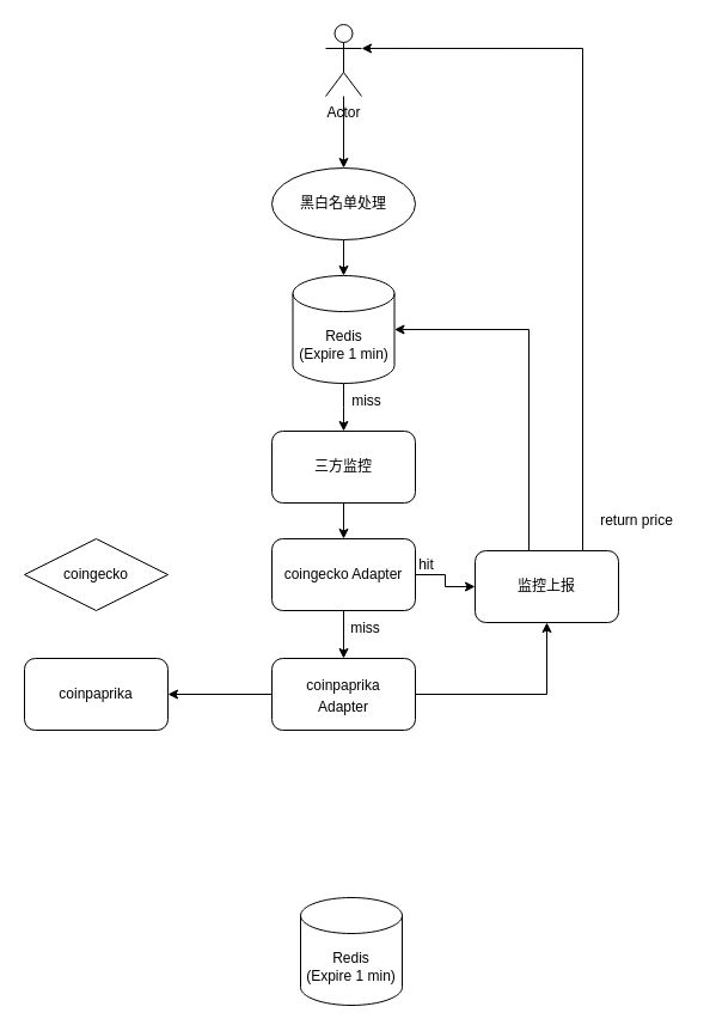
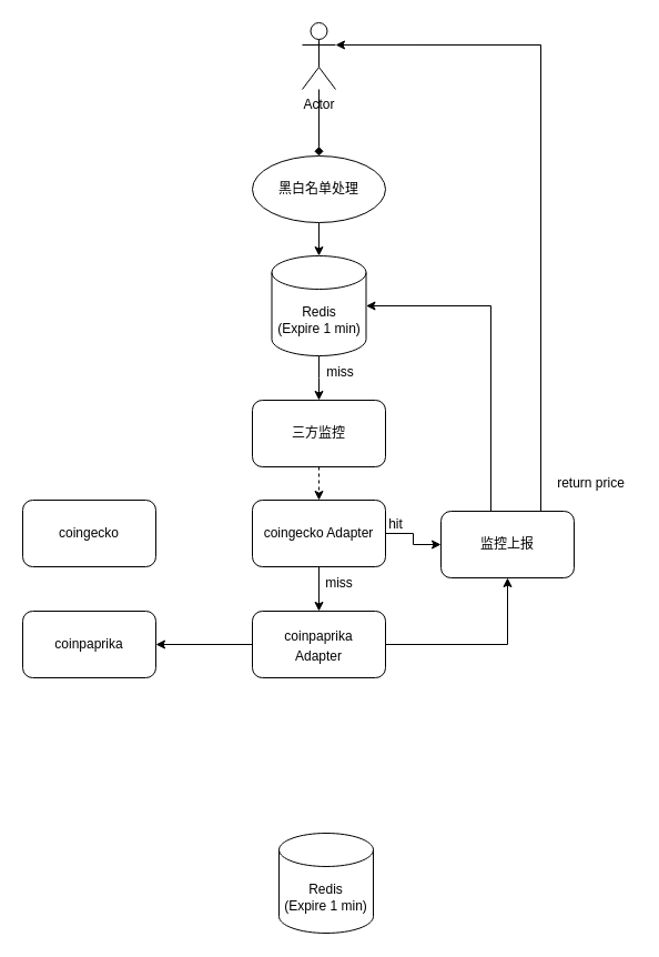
- <mxCell id="17" style="edgeStyle=orthogonalEdgeStyle;rounded=0;orthogonalLoop=1;jettySize=auto;html=1;entryX=0.5;entryY=0;entryDx=0;entryDy=0;" edge="1" parent="1" source="18" target="20"><mxGeometry relative="1" as="geometry" /></mxCell>
+ <mxCell id="17" style="edgeStyle=orthogonalEdgeStyle;rounded=0;orthogonalLoop=1;jettySize=auto;html=1;entryX=0.5;entryY=0;entryDx=0;entryDy=0;endArrow=diamond;" edge="1" parent="1" source="18" target="20"><mxGeometry relative="1" as="geometry" /></mxCell>
- <mxCell id="15" style="edgeStyle=orthogonalEdgeStyle;rounded=0;orthogonalLoop=1;jettySize=auto;html=1;exitX=0.5;exitY=1;exitDx=0;exitDy=0;entryX=0.5;entryY=0;entryDx=0;entryDy=0;" edge="1" parent="1" source="16" target="6"><mxGeometry relative="1" as="geometry" /></mxCell>
+ <mxCell id="15" style="edgeStyle=orthogonalEdgeStyle;rounded=0;orthogonalLoop=1;jettySize=auto;html=1;exitX=0.5;exitY=1;exitDx=0;exitDy=0;entryX=0.5;entryY=0;entryDx=0;entryDy=0;dashed=1;" edge="1" parent="1" source="16" target="6"><mxGeometry relative="1" as="geometry" /></mxCell>
- <mxCell id="22" value="coingecko" style="rhombus;whiteSpace=wrap;html=1;" vertex="1" parent="1"><mxGeometry x="20" y="450" width="120" height="60" as="geometry" /></mxCell>
+ <mxCell id="22" value="coingecko" style="rounded=1;whiteSpace=wrap;html=1;" vertex="1" parent="1"><mxGeometry x="20" y="450" width="120" height="60" as="geometry" /></mxCell>
